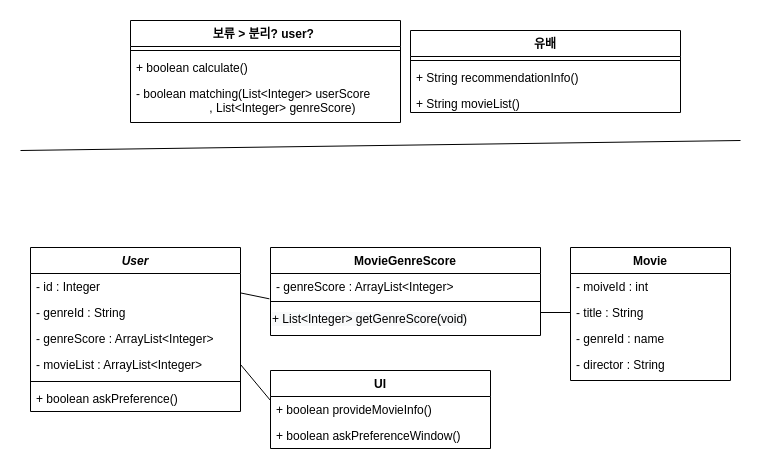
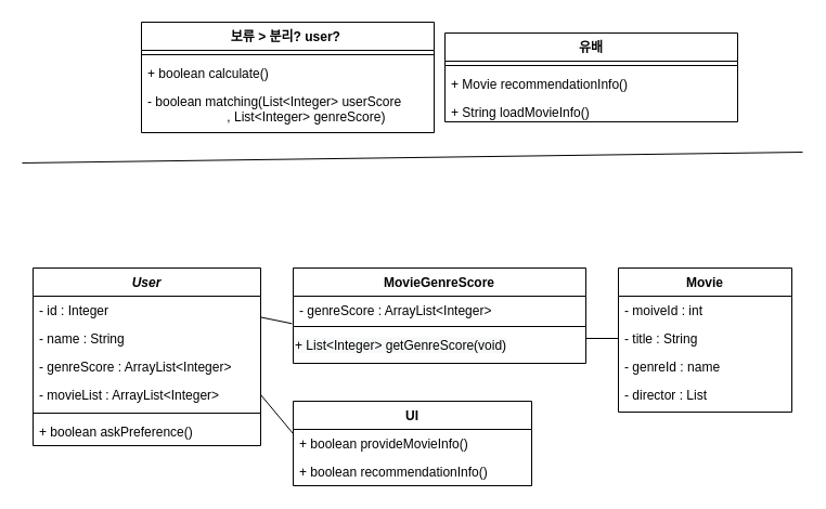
- <mxCell id="20" value="+ String recommendationInfo()" style="text;strokeColor=none;fillColor=none;align=left;verticalAlign=top;spacingLeft=4;spacingRight=4;overflow=hidden;rotatable=0;points=[[0,0.5],[1,0.5]];portConstraint=eastwest;" parent="18" vertex="1"><mxGeometry y="34" width="270" height="26" as="geometry" /></mxCell>
+ <mxCell id="20" value="+ Movie recommendationInfo()" style="text;strokeColor=none;fillColor=none;align=left;verticalAlign=top;spacingLeft=4;spacingRight=4;overflow=hidden;rotatable=0;points=[[0,0.5],[1,0.5]];portConstraint=eastwest;" parent="18" vertex="1"><mxGeometry y="34" width="270" height="26" as="geometry" /></mxCell>
- <mxCell id="21" value="+ String movieList()" style="text;align=left;verticalAlign=top;spacingLeft=4;spacingRight=4;overflow=hidden;rotatable=0;points=[[0,0.5],[1,0.5]];portConstraint=eastwest;" parent="18" vertex="1"><mxGeometry y="60" width="270" height="22" as="geometry" /></mxCell>
+ <mxCell id="21" value="+ String loadMovieInfo()" style="text;align=left;verticalAlign=top;spacingLeft=4;spacingRight=4;overflow=hidden;rotatable=0;points=[[0,0.5],[1,0.5]];portConstraint=eastwest;" parent="18" vertex="1"><mxGeometry y="60" width="270" height="22" as="geometry" /></mxCell>
- <mxCell id="4" value="- genreId : String" style="text;align=left;verticalAlign=top;spacingLeft=4;spacingRight=4;overflow=hidden;rotatable=0;points=[[0,0.5],[1,0.5]];portConstraint=eastwest;rounded=0;shadow=0;html=0;" parent="2" vertex="1"><mxGeometry y="52" width="210" height="26" as="geometry" /></mxCell>
+ <mxCell id="4" value="- name : String" style="text;align=left;verticalAlign=top;spacingLeft=4;spacingRight=4;overflow=hidden;rotatable=0;points=[[0,0.5],[1,0.5]];portConstraint=eastwest;rounded=0;shadow=0;html=0;" parent="2" vertex="1"><mxGeometry y="52" width="210" height="26" as="geometry" /></mxCell>
- <mxCell id="13" value="- director : String &#10;" style="text;align=left;verticalAlign=top;spacingLeft=4;spacingRight=4;overflow=hidden;rotatable=0;points=[[0,0.5],[1,0.5]];portConstraint=eastwest;rounded=0;shadow=0;html=0;" parent="9" vertex="1"><mxGeometry y="104" width="160" height="26" as="geometry" /></mxCell>
+ <mxCell id="13" value="- director : List &#10;" style="text;align=left;verticalAlign=top;spacingLeft=4;spacingRight=4;overflow=hidden;rotatable=0;points=[[0,0.5],[1,0.5]];portConstraint=eastwest;rounded=0;shadow=0;html=0;" parent="9" vertex="1"><mxGeometry y="104" width="160" height="26" as="geometry" /></mxCell>
- <mxCell id="30" value="+ boolean askPreferenceWindow()&#10;" style="text;align=left;verticalAlign=top;spacingLeft=4;spacingRight=4;overflow=hidden;rotatable=0;points=[[0,0.5],[1,0.5]];portConstraint=eastwest;" parent="28" vertex="1"><mxGeometry y="52" width="220" height="26" as="geometry" /></mxCell>
+ <mxCell id="30" value="+ boolean recommendationInfo()&#10;" style="text;align=left;verticalAlign=top;spacingLeft=4;spacingRight=4;overflow=hidden;rotatable=0;points=[[0,0.5],[1,0.5]];portConstraint=eastwest;" parent="28" vertex="1"><mxGeometry y="52" width="220" height="26" as="geometry" /></mxCell>
